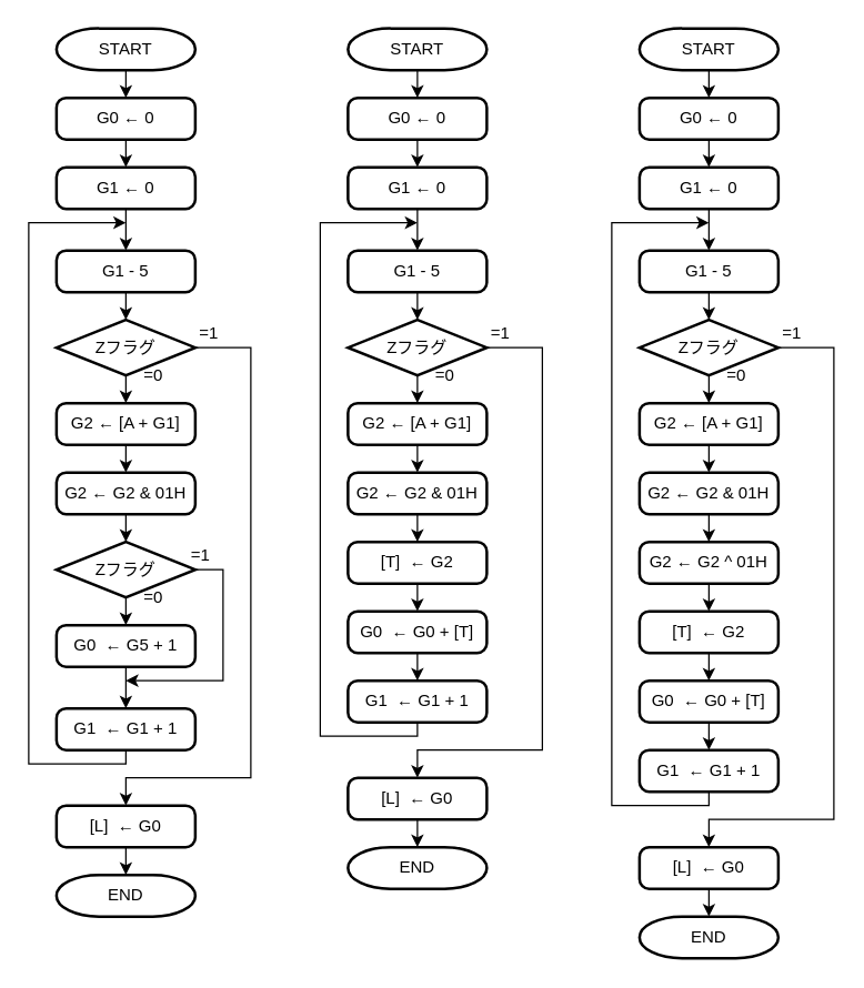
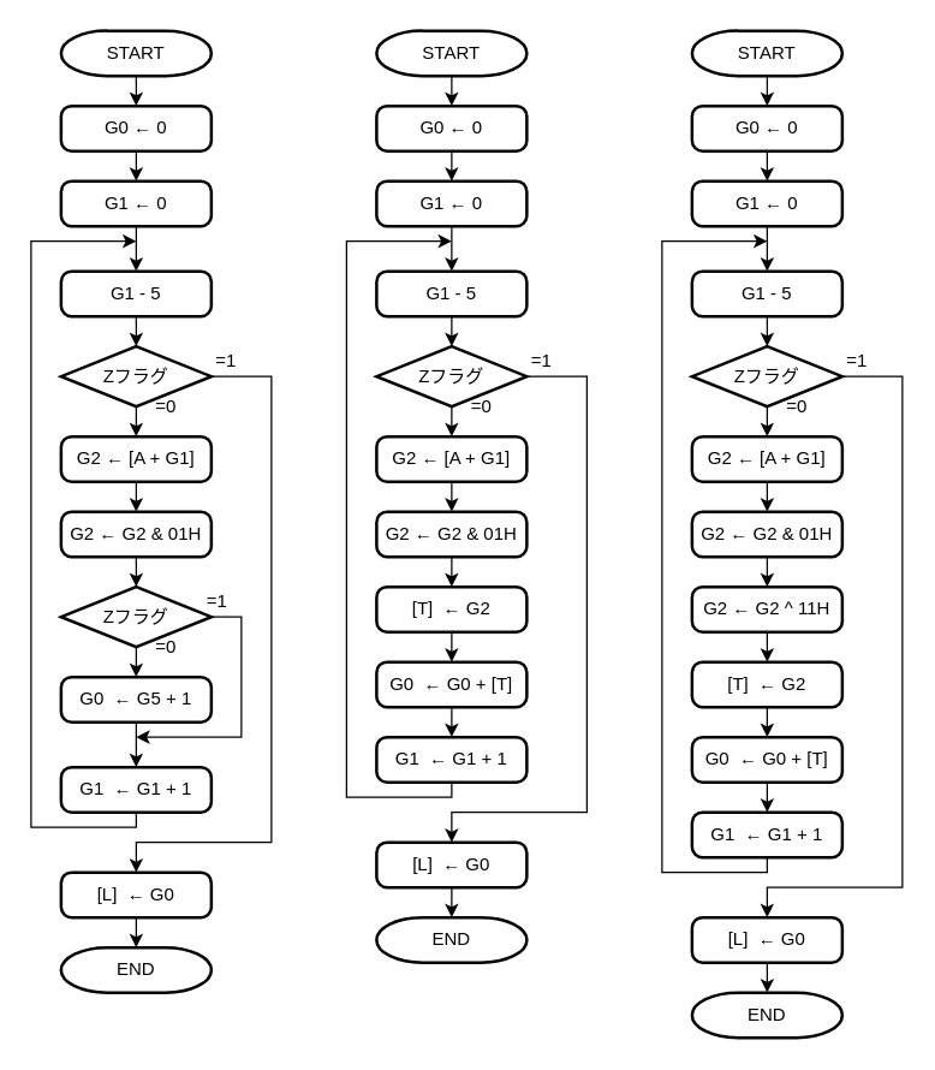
- <mxCell id="84" value="G2 ← G2 ^ 01H" style="rounded=1;whiteSpace=wrap;html=1;absoluteArcSize=1;arcSize=14;strokeWidth=2;" vertex="1" parent="1"><mxGeometry x="460" y="390" width="100" height="30" as="geometry" /></mxCell>
+ <mxCell id="84" value="G2 ← G2 ^ 11H" style="rounded=1;whiteSpace=wrap;html=1;absoluteArcSize=1;arcSize=14;strokeWidth=2;" vertex="1" parent="1"><mxGeometry x="460" y="390" width="100" height="30" as="geometry" /></mxCell>
